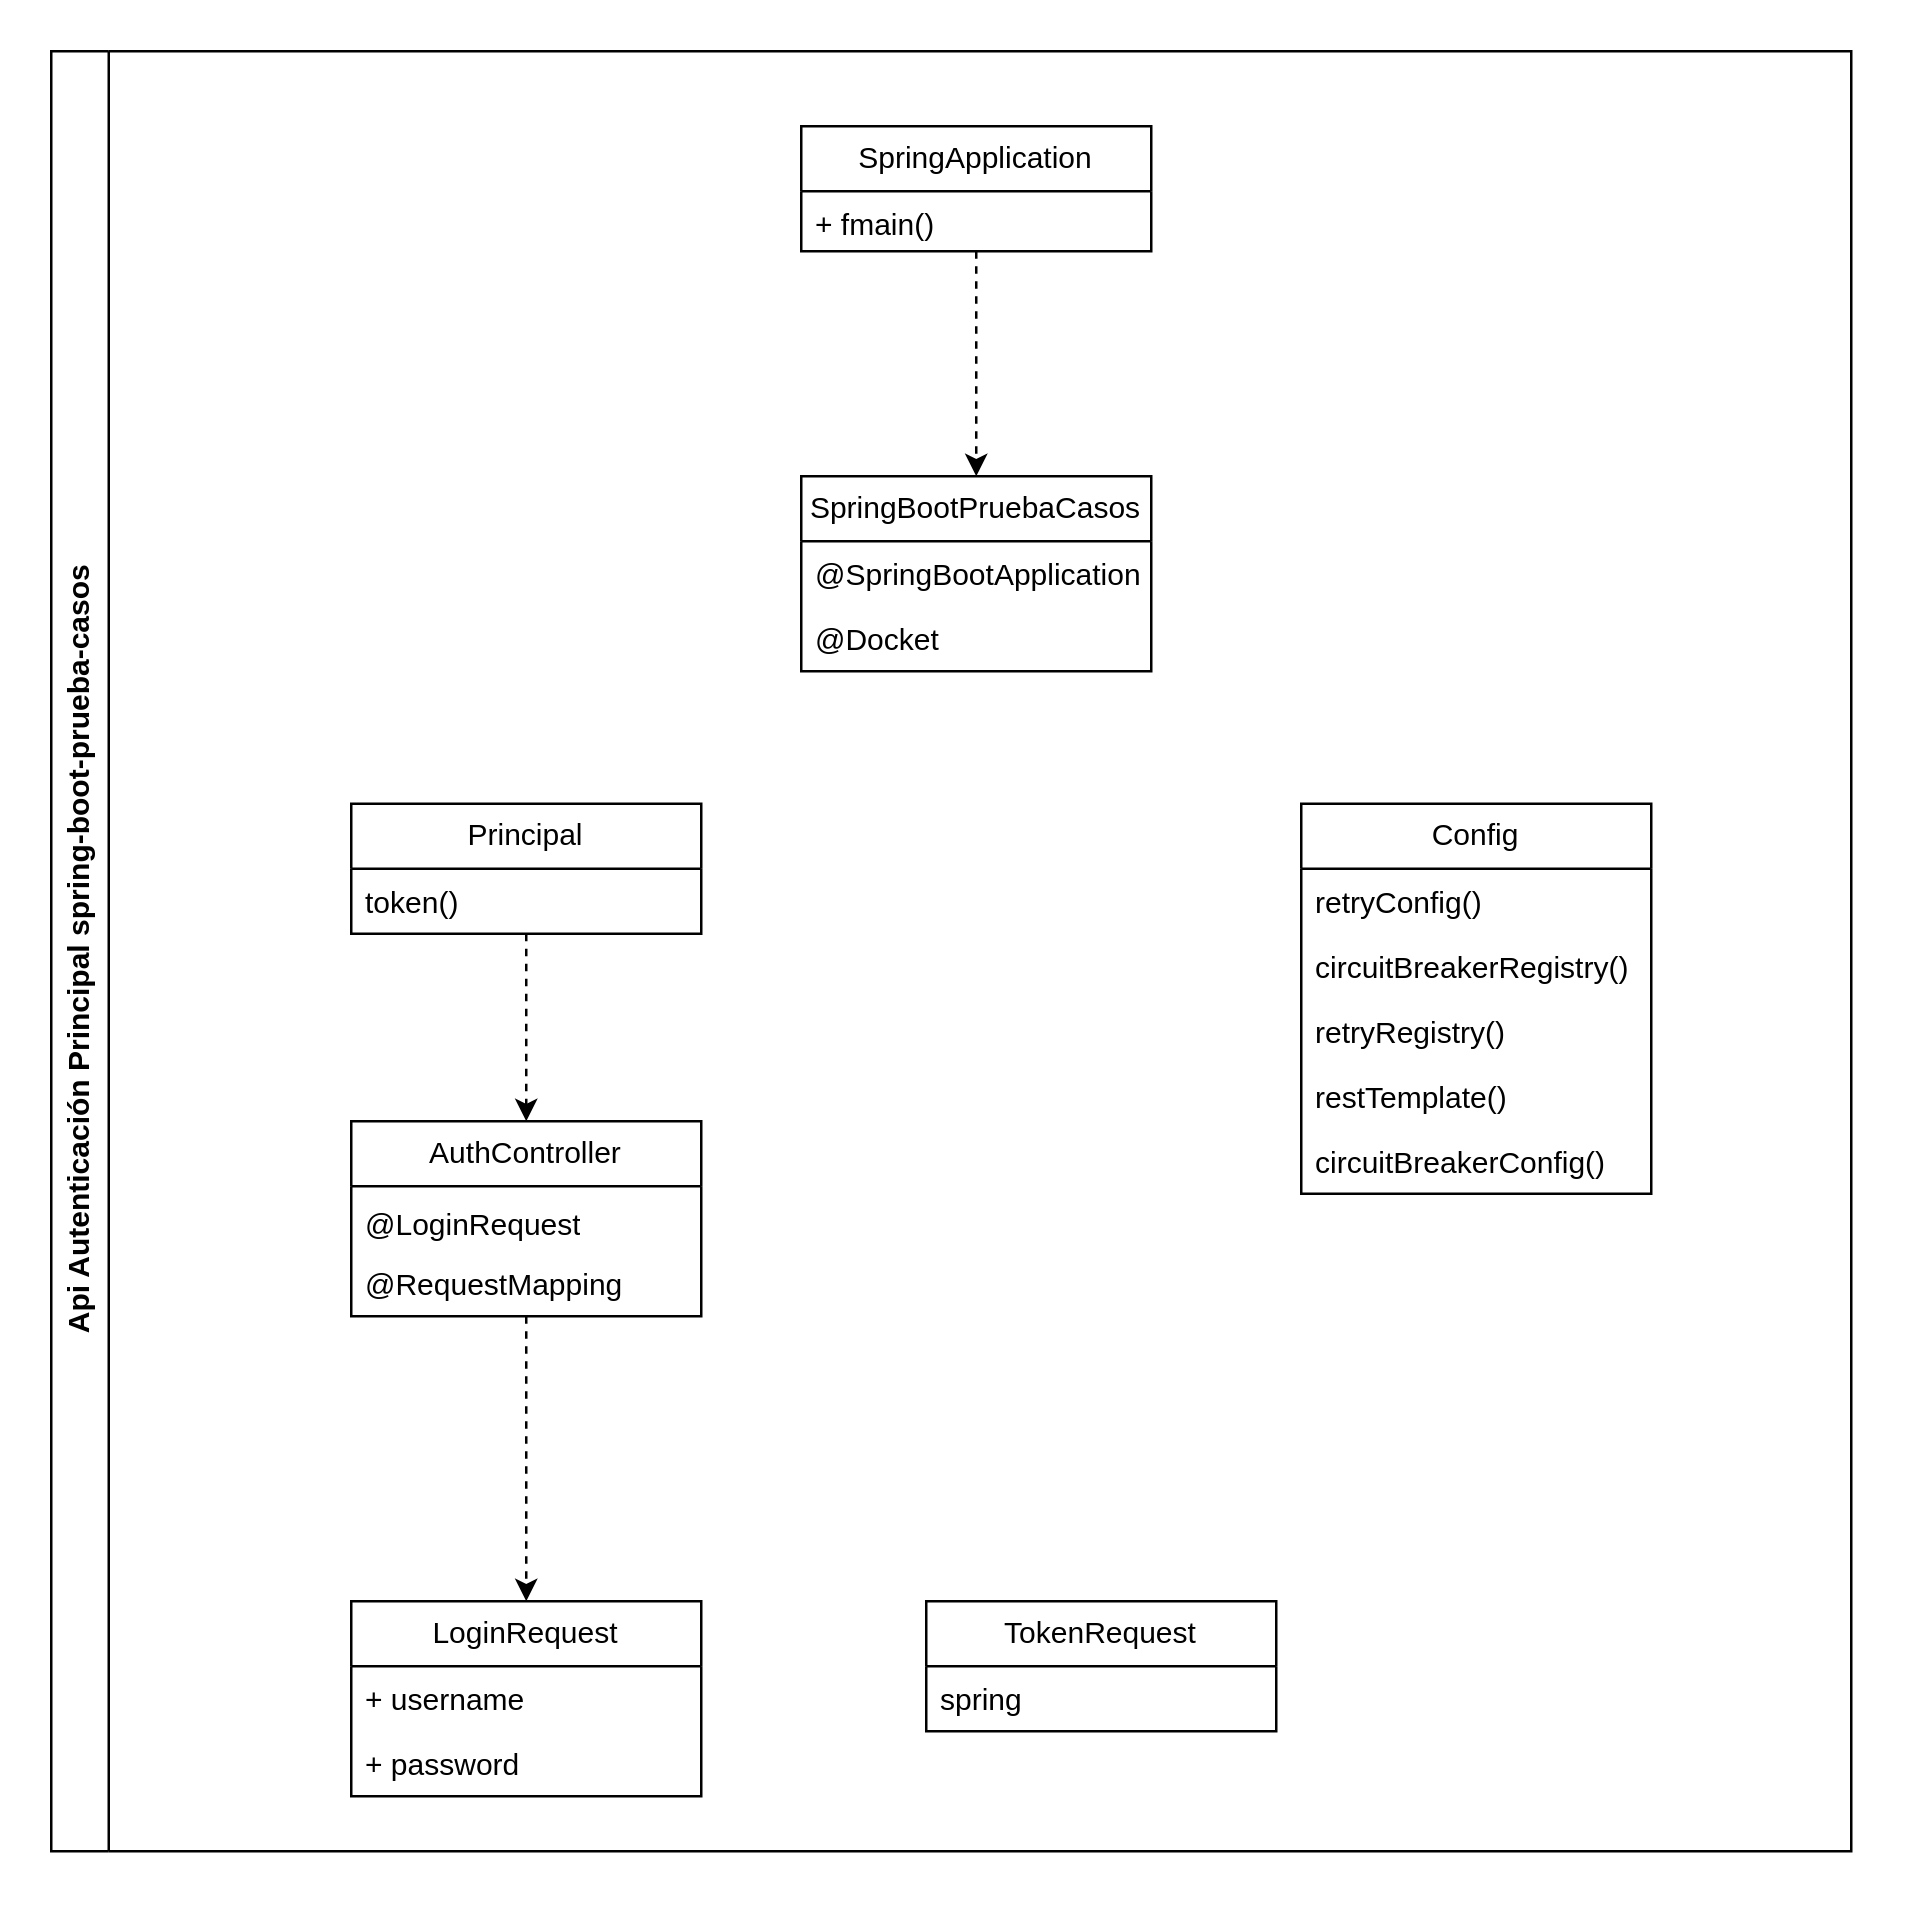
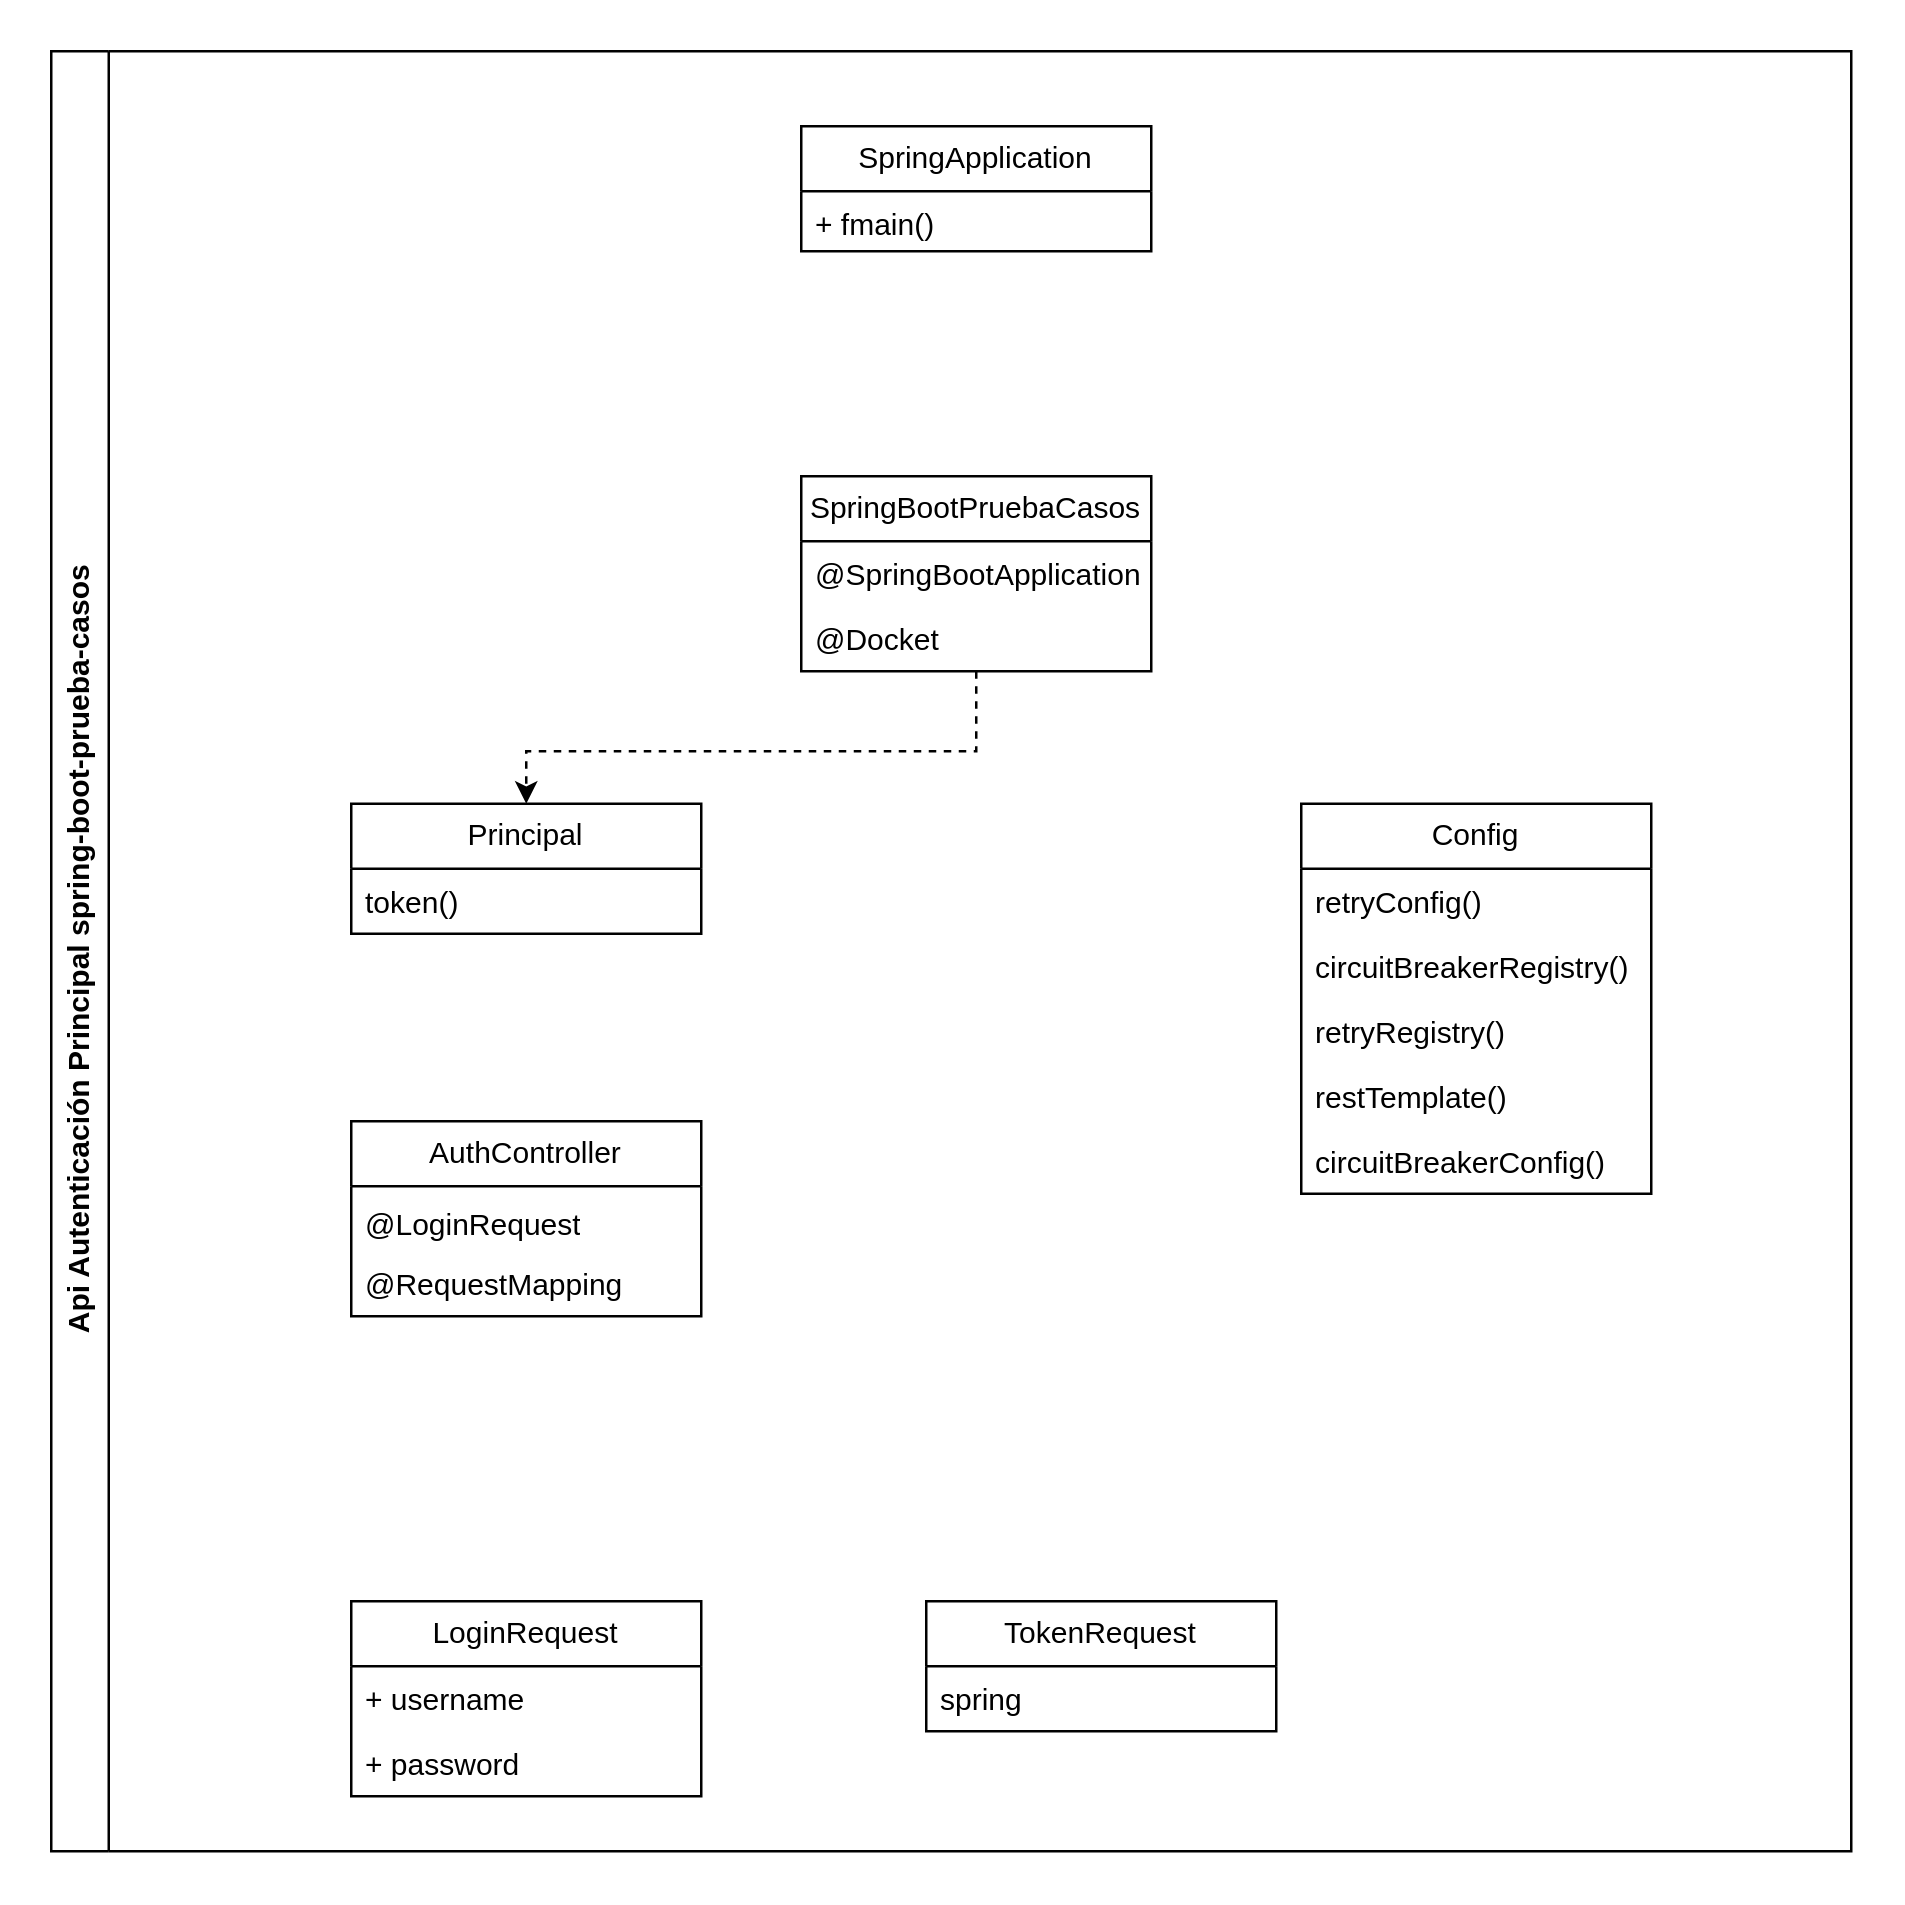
- <mxCell id="25" style="edgeStyle=orthogonalEdgeStyle;rounded=0;orthogonalLoop=1;jettySize=auto;html=1;entryX=0.5;entryY=0;entryDx=0;entryDy=0;dashed=1;" edge="1" parent="1" source="26" target="4"><mxGeometry relative="1" as="geometry" /></mxCell>
+ <mxCell id="3" style="edgeStyle=orthogonalEdgeStyle;rounded=0;orthogonalLoop=1;jettySize=auto;html=1;entryX=0.5;entryY=0;entryDx=0;entryDy=0;dashed=1;" edge="1" parent="2" source="4" target="8"><mxGeometry relative="1" as="geometry"><Array as="points"><mxPoint x="370" y="280" /><mxPoint x="190" y="280" /></Array></mxGeometry></mxCell>
- <mxCell id="7" style="edgeStyle=orthogonalEdgeStyle;rounded=0;orthogonalLoop=1;jettySize=auto;html=1;entryX=0.5;entryY=0;entryDx=0;entryDy=0;dashed=1;" edge="1" parent="2" source="8" target="17"><mxGeometry relative="1" as="geometry" /></mxCell>
- <mxCell id="16" style="edgeStyle=orthogonalEdgeStyle;rounded=0;orthogonalLoop=1;jettySize=auto;html=1;entryX=0.5;entryY=0;entryDx=0;entryDy=0;dashed=1;" edge="1" parent="2" source="17" target="20"><mxGeometry relative="1" as="geometry" /></mxCell>
